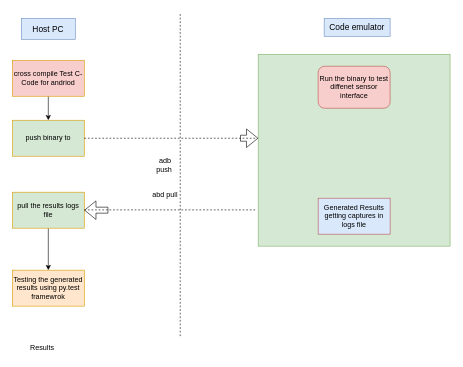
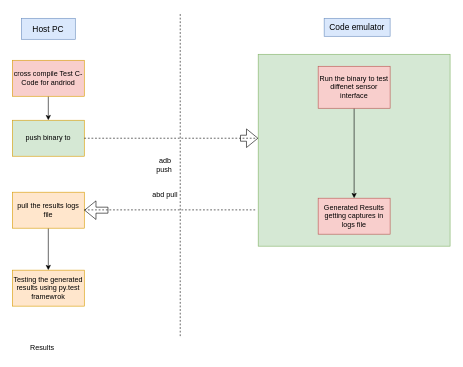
- <mxCell id="11" value="Run the binary to test diffenet sensor interface" style="whiteSpace=wrap;html=1;fillColor=#f8cecc;strokeColor=#b85450;rounded=1;" vertex="1" parent="1"><mxGeometry x="530" y="110" width="120" height="70" as="geometry" /></mxCell>
+ <mxCell id="11" value="Run the binary to test diffenet sensor interface" style="rounded=0;whiteSpace=wrap;html=1;fillColor=#f8cecc;strokeColor=#b85450;" vertex="1" parent="1"><mxGeometry x="530" y="110" width="120" height="70" as="geometry" /></mxCell>
+ <mxCell id="10" style="edgeStyle=orthogonalEdgeStyle;rounded=0;orthogonalLoop=1;jettySize=auto;html=1;exitX=0.5;exitY=1;exitDx=0;exitDy=0;entryX=0.5;entryY=0;entryDx=0;entryDy=0;" edge="1" parent="1" source="11" target="12"><mxGeometry relative="1" as="geometry" /></mxCell>
- <mxCell id="14" value="pull the results logs file" style="rounded=0;whiteSpace=wrap;html=1;fillColor=#d5e8d4;strokeColor=#d79b00;" vertex="1" parent="1"><mxGeometry x="20" y="320" width="120" height="60" as="geometry" /></mxCell>
+ <mxCell id="14" value="pull the results logs file" style="rounded=0;whiteSpace=wrap;html=1;fillColor=#ffe6cc;strokeColor=#d79b00;" vertex="1" parent="1"><mxGeometry x="20" y="320" width="120" height="60" as="geometry" /></mxCell>
- <mxCell id="12" value="Generated Results getting captures in logs file" style="rounded=0;whiteSpace=wrap;html=1;fillColor=#dae8fc;strokeColor=#b85450;" vertex="1" parent="1"><mxGeometry x="530" y="330" width="120" height="60" as="geometry" /></mxCell>
+ <mxCell id="12" value="Generated Results getting captures in logs file" style="rounded=0;whiteSpace=wrap;html=1;fillColor=#f8cecc;strokeColor=#b85450;" vertex="1" parent="1"><mxGeometry x="530" y="330" width="120" height="60" as="geometry" /></mxCell>
